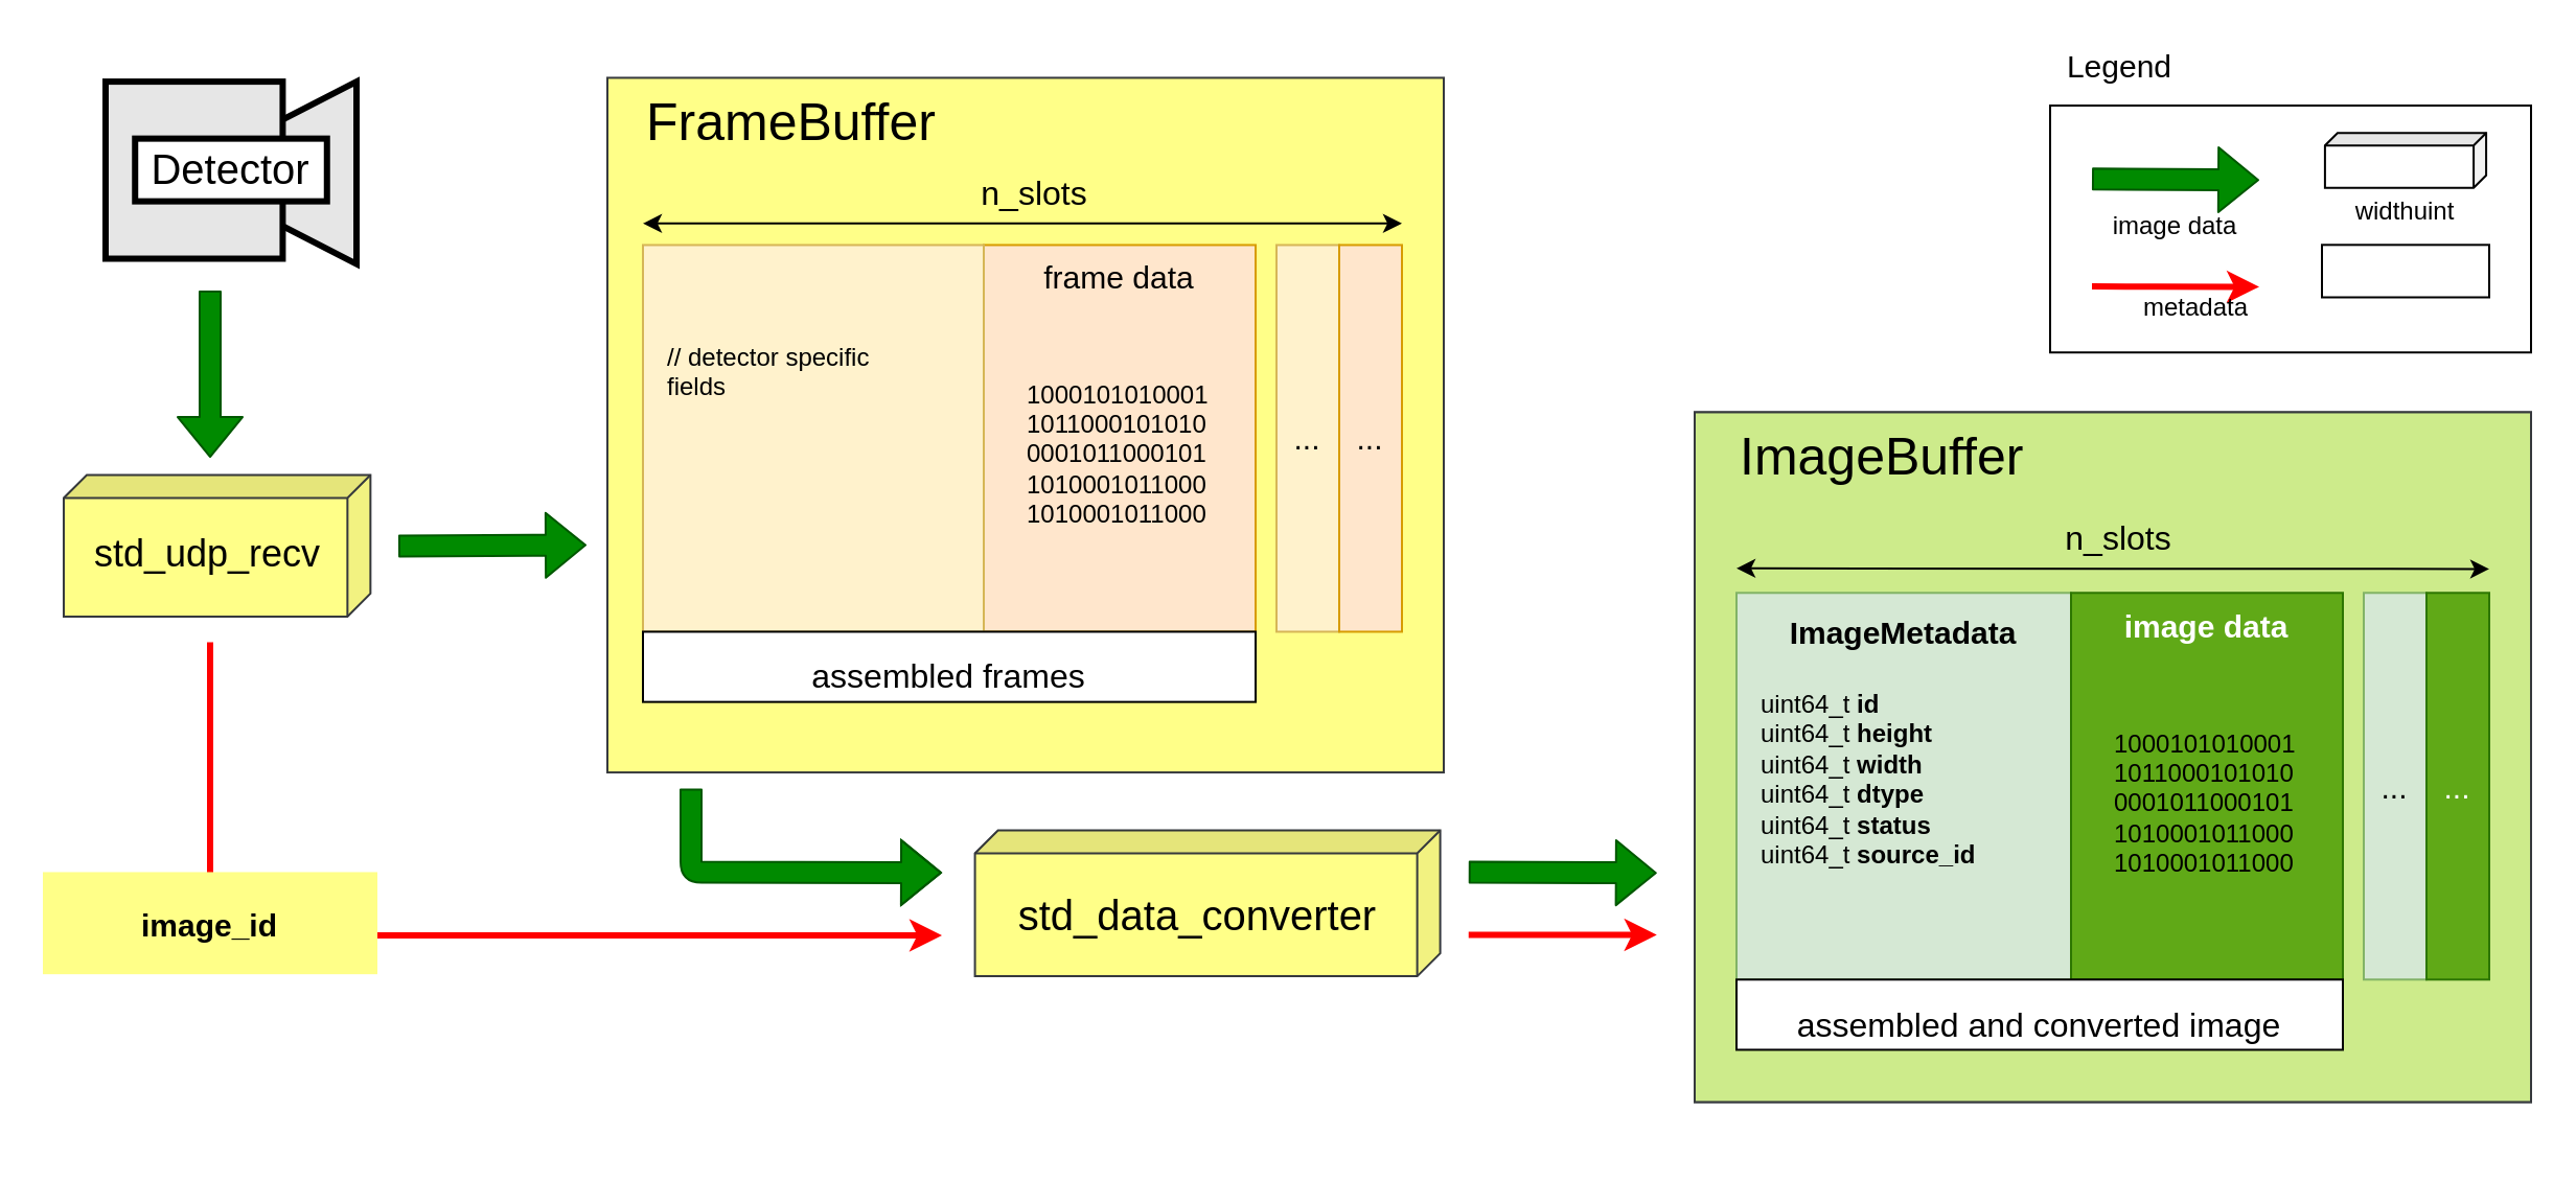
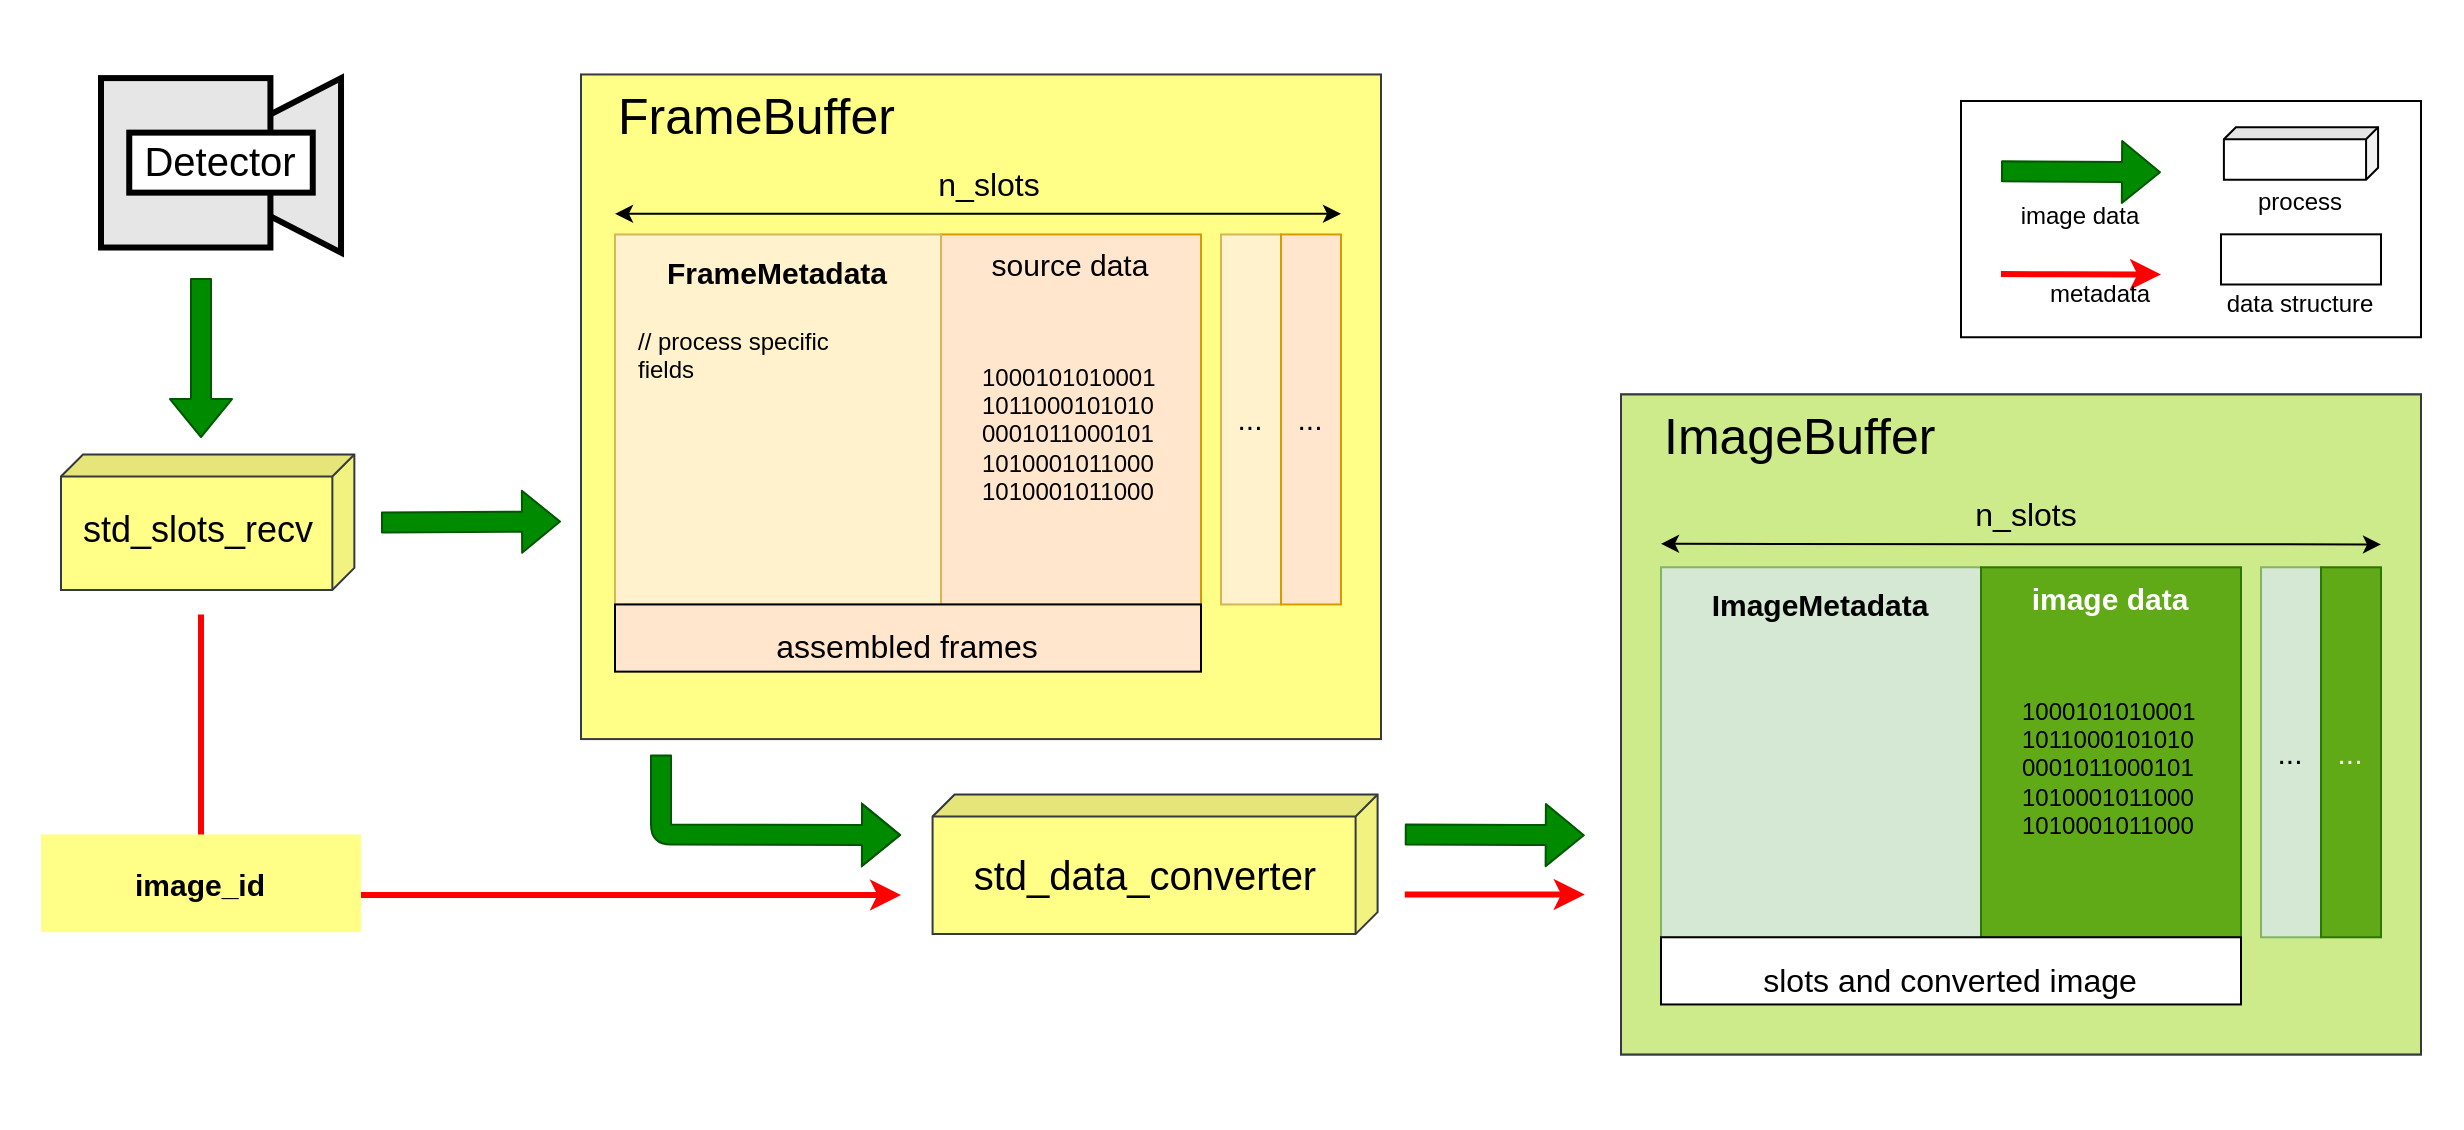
- <mxCell id="51" value="Legend" style="text;html=1;strokeColor=none;fillColor=none;align=center;verticalAlign=middle;whiteSpace=wrap;rounded=0;fontSize=15;fontColor=#000000;" vertex="1" parent="50"><mxGeometry width="66.69" height="22.71" as="geometry" /></mxCell>
- <mxCell id="59" value="widthuint" style="text;html=1;strokeColor=none;fillColor=none;align=center;verticalAlign=middle;whiteSpace=wrap;rounded=0;" vertex="1" parent="57"><mxGeometry y="27.745" width="80" height="20" as="geometry" /></mxCell>
+ <mxCell id="59" value="process" style="text;html=1;strokeColor=none;fillColor=none;align=center;verticalAlign=middle;whiteSpace=wrap;rounded=0;" vertex="1" parent="57"><mxGeometry y="27.745" width="80" height="20" as="geometry" /></mxCell>
- <mxCell id="39" value="frame data" style="text;html=1;strokeColor=none;fillColor=none;align=center;verticalAlign=middle;whiteSpace=wrap;rounded=0;fontSize=15;" vertex="1" parent="37"><mxGeometry width="130.0" height="30.909" as="geometry" /></mxCell>
+ <mxCell id="39" value="source data" style="text;html=1;strokeColor=none;fillColor=none;align=center;verticalAlign=middle;whiteSpace=wrap;rounded=0;fontSize=15;" vertex="1" parent="37"><mxGeometry width="130.0" height="30.909" as="geometry" /></mxCell>
+ <mxCell id="42" value="&lt;b&gt;FrameMetadata&lt;/b&gt;" style="text;html=1;strokeColor=none;fillColor=none;align=center;verticalAlign=middle;whiteSpace=wrap;rounded=0;fontSize=15;" vertex="1" parent="1"><mxGeometry x="307" y="116.73" width="163" height="38.18" as="geometry" /></mxCell>
+ <mxCell id="62" value="data structure" style="text;html=1;strokeColor=none;fillColor=none;align=center;verticalAlign=middle;whiteSpace=wrap;rounded=0;" vertex="1" parent="60"><mxGeometry y="25.09" width="80" height="20" as="geometry" /></mxCell>
- <mxCell id="43" value="// detector specific fields" style="text;html=1;strokeColor=none;fillColor=none;align=left;verticalAlign=top;whiteSpace=wrap;rounded=0;fontSize=12;" vertex="1" parent="1"><mxGeometry x="317" y="156.73" width="103" height="120" as="geometry" /></mxCell>
+ <mxCell id="43" value="// process specific fields" style="text;html=1;strokeColor=none;fillColor=none;align=left;verticalAlign=top;whiteSpace=wrap;rounded=0;fontSize=12;" vertex="1" parent="1"><mxGeometry x="317" y="156.73" width="103" height="120" as="geometry" /></mxCell>
- <mxCell id="27" value="&lt;font style=&quot;font-size: 18px&quot;&gt;std_udp_recv&lt;/font&gt;" style="text;html=1;strokeColor=none;fillColor=none;align=center;verticalAlign=middle;whiteSpace=wrap;rounded=0;fontSize=25;" vertex="1" parent="25"><mxGeometry x="14.01" y="3.84" width="110" height="60.01" as="geometry" /></mxCell>
+ <mxCell id="27" value="&lt;font style=&quot;font-size: 18px&quot;&gt;std_slots_recv&lt;/font&gt;" style="text;html=1;strokeColor=none;fillColor=none;align=center;verticalAlign=middle;whiteSpace=wrap;rounded=0;fontSize=25;" vertex="1" parent="25"><mxGeometry x="14.01" y="3.84" width="110" height="60.01" as="geometry" /></mxCell>
- <mxCell id="49" value="assembled frames" style="rounded=0;whiteSpace=wrap;html=1;fontSize=16;align=center;verticalAlign=bottom;" vertex="1" parent="1"><mxGeometry x="307" y="301.73" width="293" height="33.59" as="geometry" /></mxCell>
+ <mxCell id="49" value="assembled frames" style="rounded=0;whiteSpace=wrap;html=1;fontSize=16;align=center;verticalAlign=bottom;fillColor=#ffe6cc;" vertex="1" parent="1"><mxGeometry x="307" y="301.73" width="293" height="33.59" as="geometry" /></mxCell>
- <mxCell id="10" value="uint64_t &lt;b&gt;id&lt;/b&gt;&lt;br&gt;uint64_t &lt;b&gt;height&lt;/b&gt;&lt;br style=&quot;font-size: 12px&quot;&gt;uint64_t &lt;b&gt;width&lt;/b&gt;&lt;br style=&quot;font-size: 12px&quot;&gt;uint64_t&amp;nbsp;&lt;b&gt;dtype&lt;/b&gt;&lt;br style=&quot;font-size: 12px&quot;&gt;uint64_t&amp;nbsp;&lt;b&gt;status&lt;/b&gt;&lt;br style=&quot;font-size: 12px&quot;&gt;uint64_t &lt;b&gt;source_id&lt;/b&gt;" style="text;html=1;strokeColor=none;fillColor=none;align=left;verticalAlign=top;whiteSpace=wrap;rounded=0;fontSize=12;" vertex="1" parent="6"><mxGeometry x="30" y="126.41" width="140" height="120" as="geometry" /></mxCell>
- <mxCell id="21" value="assembled and converted image" style="rounded=0;whiteSpace=wrap;html=1;fontSize=16;align=center;verticalAlign=bottom;" vertex="1" parent="6"><mxGeometry x="20" y="271.41" width="290" height="33.59" as="geometry" /></mxCell>
+ <mxCell id="21" value="slots and converted image" style="rounded=0;whiteSpace=wrap;html=1;fontSize=16;align=center;verticalAlign=bottom;" vertex="1" parent="6"><mxGeometry x="20" y="271.41" width="290" height="33.59" as="geometry" /></mxCell>
